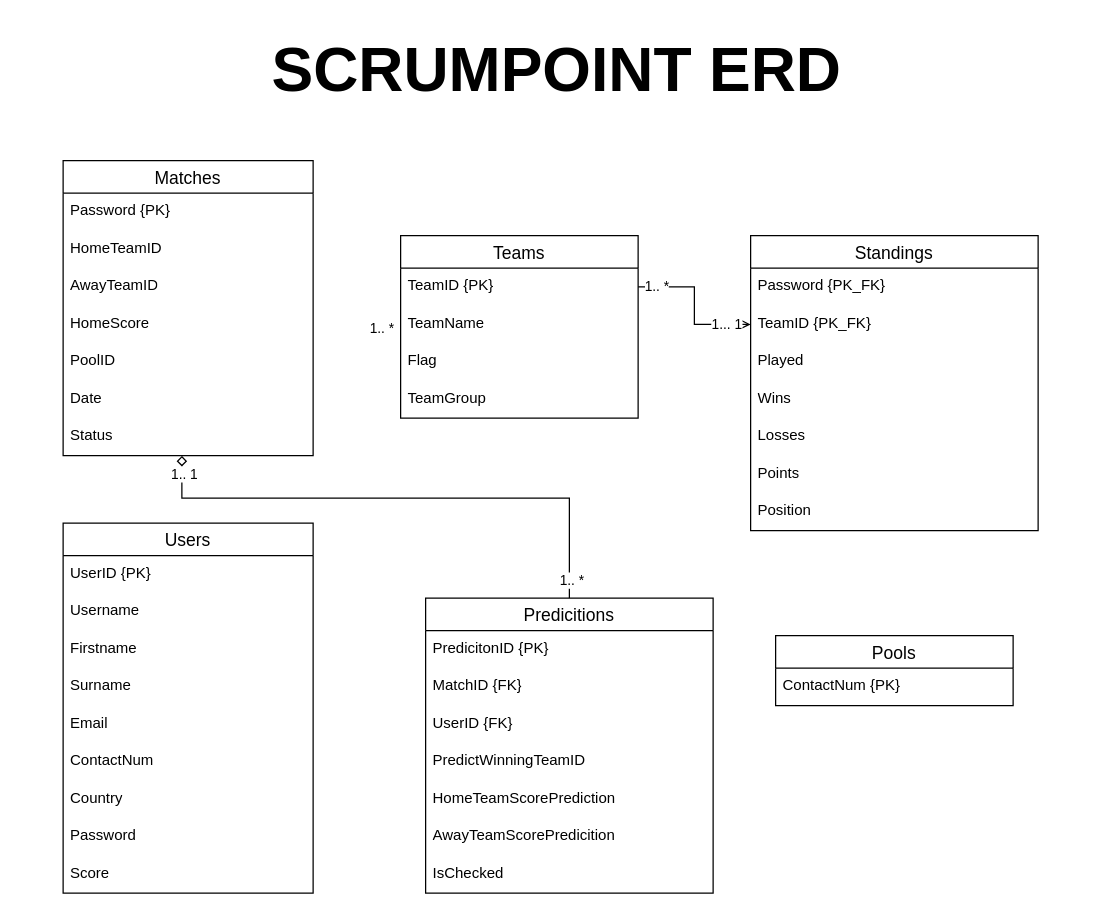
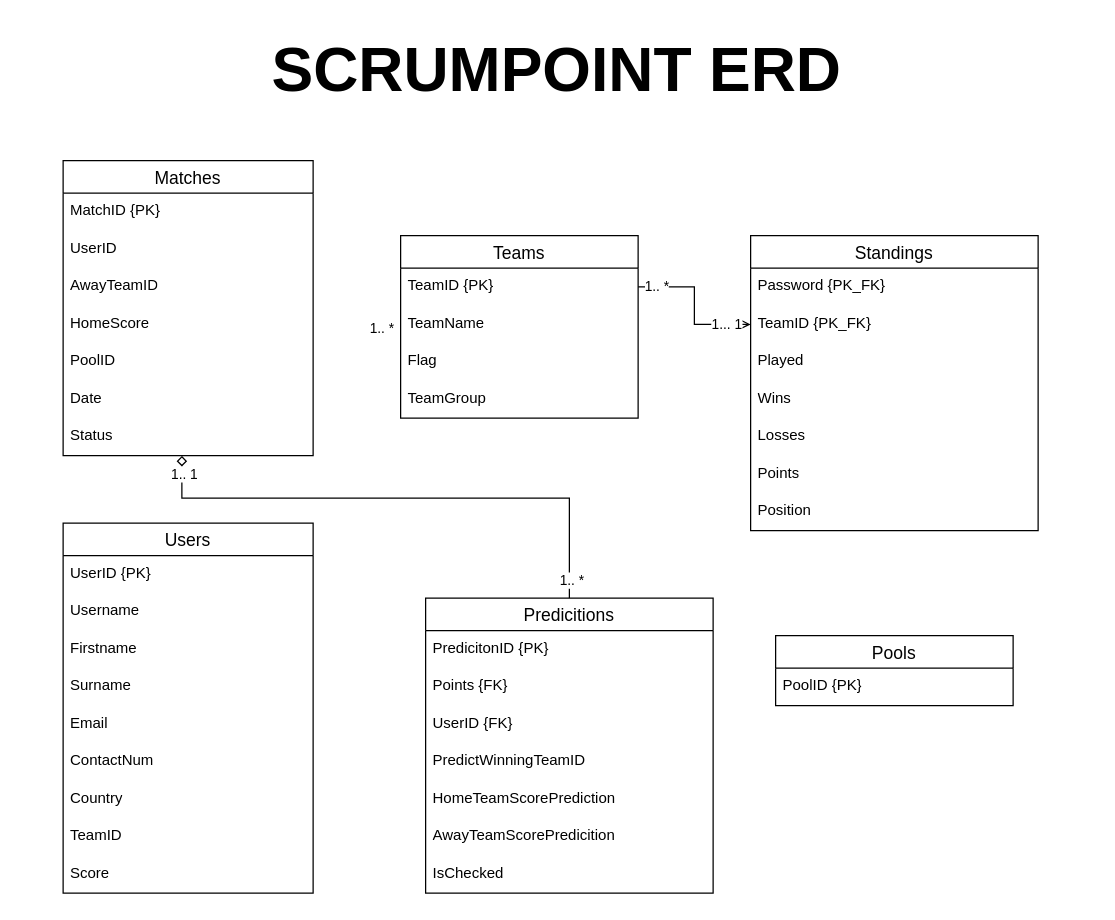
- <mxCell id="9" value="Password {PK}" style="text;strokeColor=none;fillColor=none;spacingLeft=4;spacingRight=4;overflow=hidden;rotatable=0;points=[[0,0.5],[1,0.5]];portConstraint=eastwest;fontSize=12;whiteSpace=wrap;html=1;" parent="8" vertex="1"><mxGeometry y="26" width="200" height="30" as="geometry" /></mxCell>
+ <mxCell id="9" value="MatchID {PK}" style="text;strokeColor=none;fillColor=none;spacingLeft=4;spacingRight=4;overflow=hidden;rotatable=0;points=[[0,0.5],[1,0.5]];portConstraint=eastwest;fontSize=12;whiteSpace=wrap;html=1;" parent="8" vertex="1"><mxGeometry y="26" width="200" height="30" as="geometry" /></mxCell>
- <mxCell id="10" value="HomeTeamID" style="text;strokeColor=none;fillColor=none;spacingLeft=4;spacingRight=4;overflow=hidden;rotatable=0;points=[[0,0.5],[1,0.5]];portConstraint=eastwest;fontSize=12;whiteSpace=wrap;html=1;" parent="8" vertex="1"><mxGeometry y="56" width="200" height="30" as="geometry" /></mxCell>
+ <mxCell id="10" value="UserID" style="text;strokeColor=none;fillColor=none;spacingLeft=4;spacingRight=4;overflow=hidden;rotatable=0;points=[[0,0.5],[1,0.5]];portConstraint=eastwest;fontSize=12;whiteSpace=wrap;html=1;" parent="8" vertex="1"><mxGeometry y="56" width="200" height="30" as="geometry" /></mxCell>
- <mxCell id="31" value="MatchID {FK}" style="text;strokeColor=none;fillColor=none;spacingLeft=4;spacingRight=4;overflow=hidden;rotatable=0;points=[[0,0.5],[1,0.5]];portConstraint=eastwest;fontSize=12;whiteSpace=wrap;html=1;" parent="29" vertex="1"><mxGeometry y="56" width="230" height="30" as="geometry" /></mxCell>
+ <mxCell id="31" value="Points {FK}" style="text;strokeColor=none;fillColor=none;spacingLeft=4;spacingRight=4;overflow=hidden;rotatable=0;points=[[0,0.5],[1,0.5]];portConstraint=eastwest;fontSize=12;whiteSpace=wrap;html=1;" parent="29" vertex="1"><mxGeometry y="56" width="230" height="30" as="geometry" /></mxCell>
- <mxCell id="46" value="ContactNum {PK}" style="text;strokeColor=none;fillColor=none;spacingLeft=4;spacingRight=4;overflow=hidden;rotatable=0;points=[[0,0.5],[1,0.5]];portConstraint=eastwest;fontSize=12;whiteSpace=wrap;html=1;" parent="45" vertex="1"><mxGeometry y="26" width="190" height="30" as="geometry" /></mxCell>
+ <mxCell id="46" value="PoolID {PK}" style="text;strokeColor=none;fillColor=none;spacingLeft=4;spacingRight=4;overflow=hidden;rotatable=0;points=[[0,0.5],[1,0.5]];portConstraint=eastwest;fontSize=12;whiteSpace=wrap;html=1;" parent="45" vertex="1"><mxGeometry y="26" width="190" height="30" as="geometry" /></mxCell>
- <mxCell id="24" value="Password" style="text;strokeColor=none;fillColor=none;spacingLeft=4;spacingRight=4;overflow=hidden;rotatable=0;points=[[0,0.5],[1,0.5]];portConstraint=eastwest;fontSize=12;whiteSpace=wrap;html=1;" parent="16" vertex="1"><mxGeometry y="236" width="200" height="30" as="geometry" /></mxCell>
+ <mxCell id="24" value="TeamID" style="text;strokeColor=none;fillColor=none;spacingLeft=4;spacingRight=4;overflow=hidden;rotatable=0;points=[[0,0.5],[1,0.5]];portConstraint=eastwest;fontSize=12;whiteSpace=wrap;html=1;" parent="16" vertex="1"><mxGeometry y="236" width="200" height="30" as="geometry" /></mxCell>
